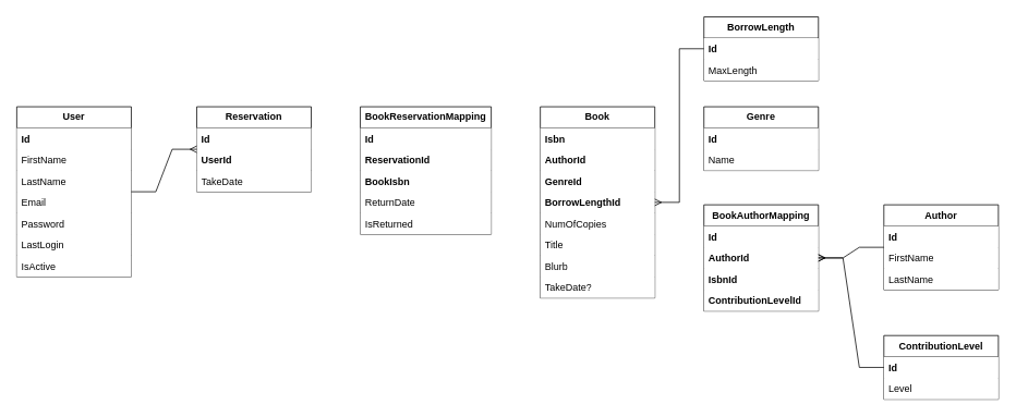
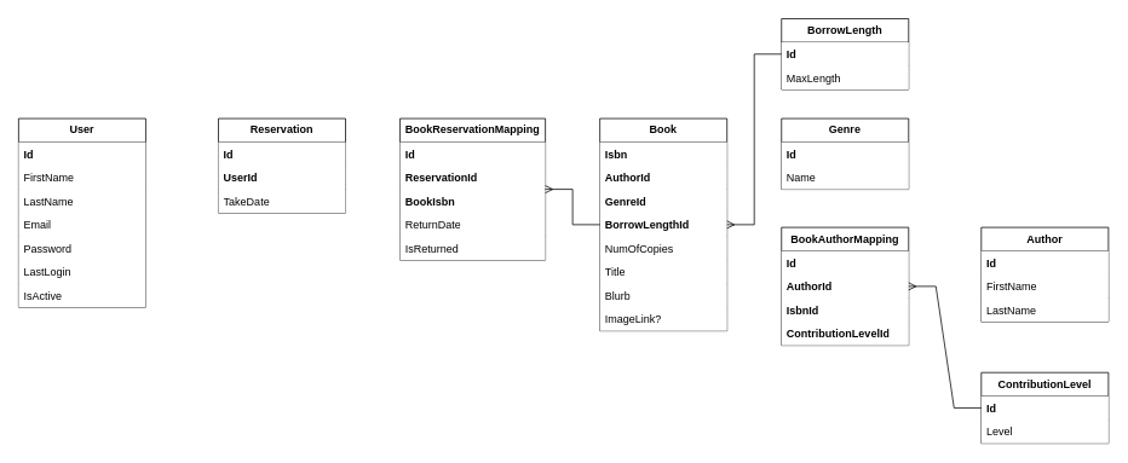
- <mxCell id="37" value="" style="edgeStyle=entityRelationEdgeStyle;fontSize=12;html=1;endArrow=ERmany;rounded=0;" edge="1" parent="1" source="29" target="19"><mxGeometry width="100" height="100" relative="1" as="geometry"><mxPoint x="420" y="270" as="sourcePoint" /><mxPoint x="520" y="170" as="targetPoint" /></mxGeometry></mxCell>
+ <mxCell id="38" value="" style="edgeStyle=entityRelationEdgeStyle;fontSize=12;html=1;endArrow=ERmany;rounded=0;" edge="1" parent="1" source="7" target="23"><mxGeometry width="100" height="100" relative="1" as="geometry"><mxPoint x="410" y="192" as="sourcePoint" /><mxPoint x="470" y="218" as="targetPoint" /></mxGeometry></mxCell>
- <mxCell id="50" value="" style="edgeStyle=entityRelationEdgeStyle;fontSize=12;html=1;endArrow=ERmany;rounded=0;" edge="1" parent="1" source="43" target="2"><mxGeometry width="100" height="100" relative="1" as="geometry"><mxPoint x="810" y="244" as="sourcePoint" /><mxPoint x="870" y="325" as="targetPoint" /></mxGeometry></mxCell>
- <mxCell id="15" value="TakeDate?" style="text;strokeColor=none;fillColor=default;align=left;verticalAlign=top;spacingLeft=4;spacingRight=4;overflow=hidden;rotatable=0;points=[[0,0.5],[1,0.5]];portConstraint=eastwest;whiteSpace=wrap;html=1;" vertex="1" parent="7"><mxGeometry y="208" width="140" height="26" as="geometry" /></mxCell>
+ <mxCell id="15" value="ImageLink?" style="text;strokeColor=none;fillColor=default;align=left;verticalAlign=top;spacingLeft=4;spacingRight=4;overflow=hidden;rotatable=0;points=[[0,0.5],[1,0.5]];portConstraint=eastwest;whiteSpace=wrap;html=1;" vertex="1" parent="7"><mxGeometry y="208" width="140" height="26" as="geometry" /></mxCell>
